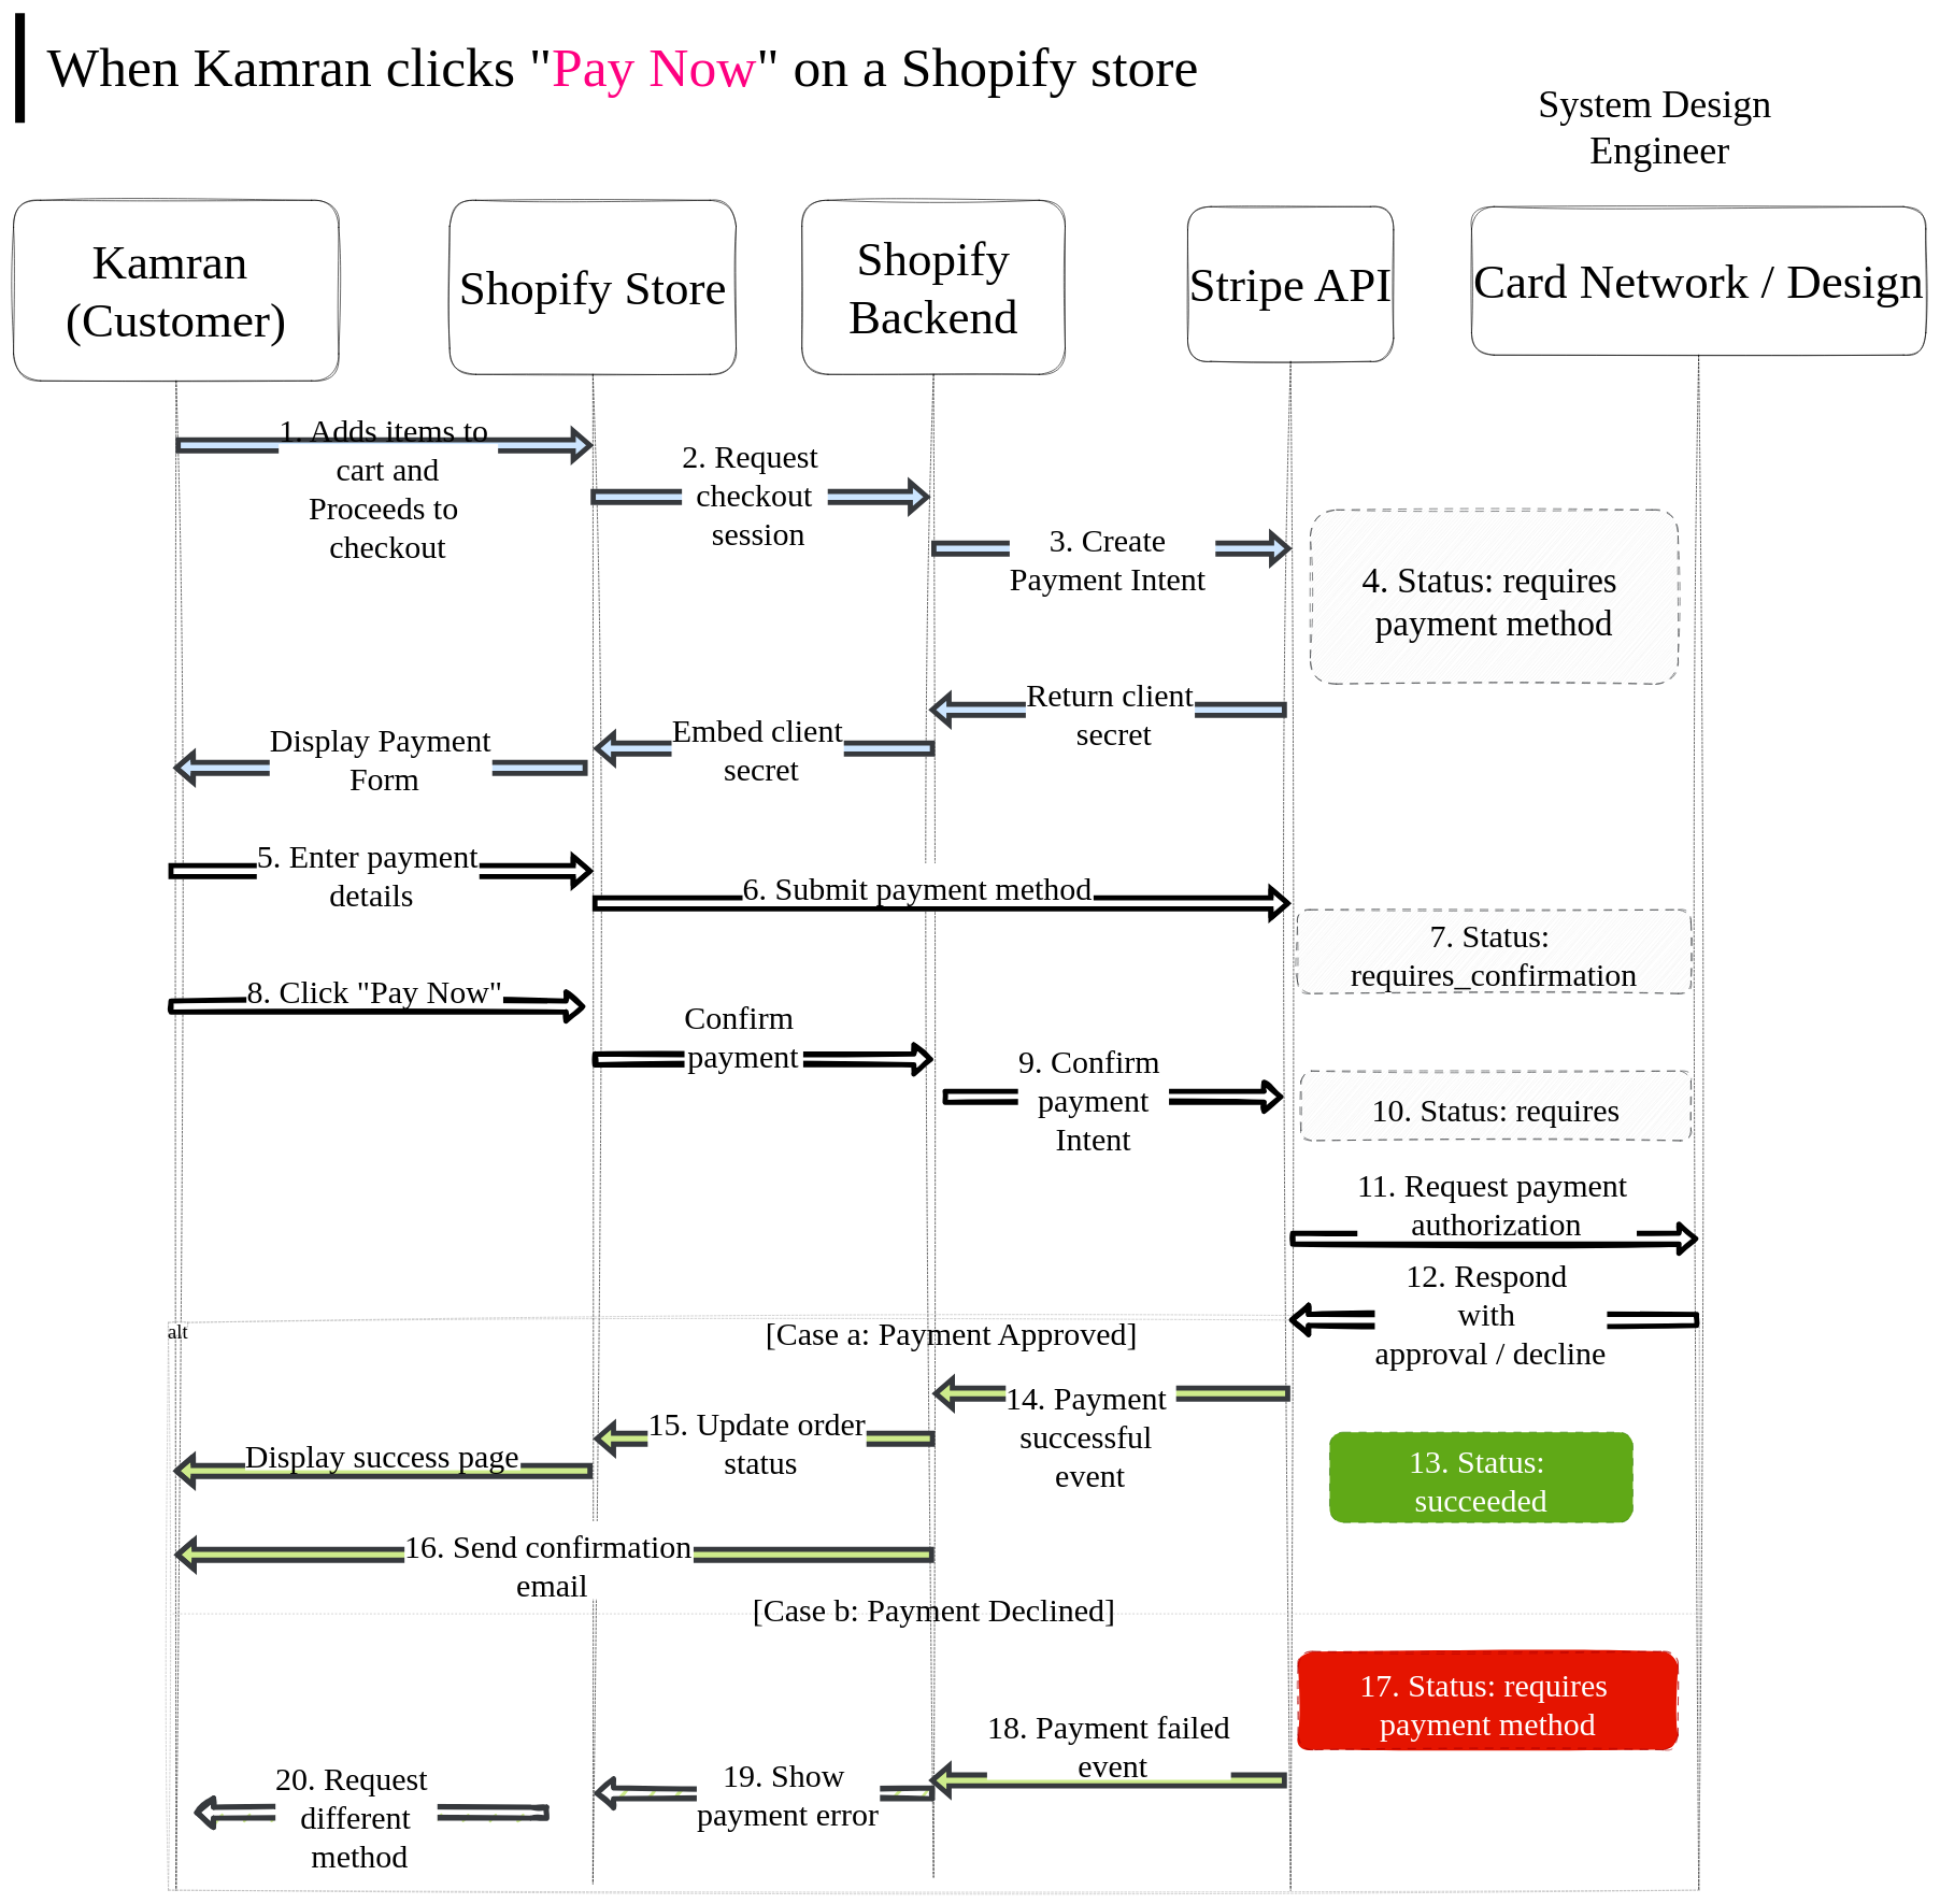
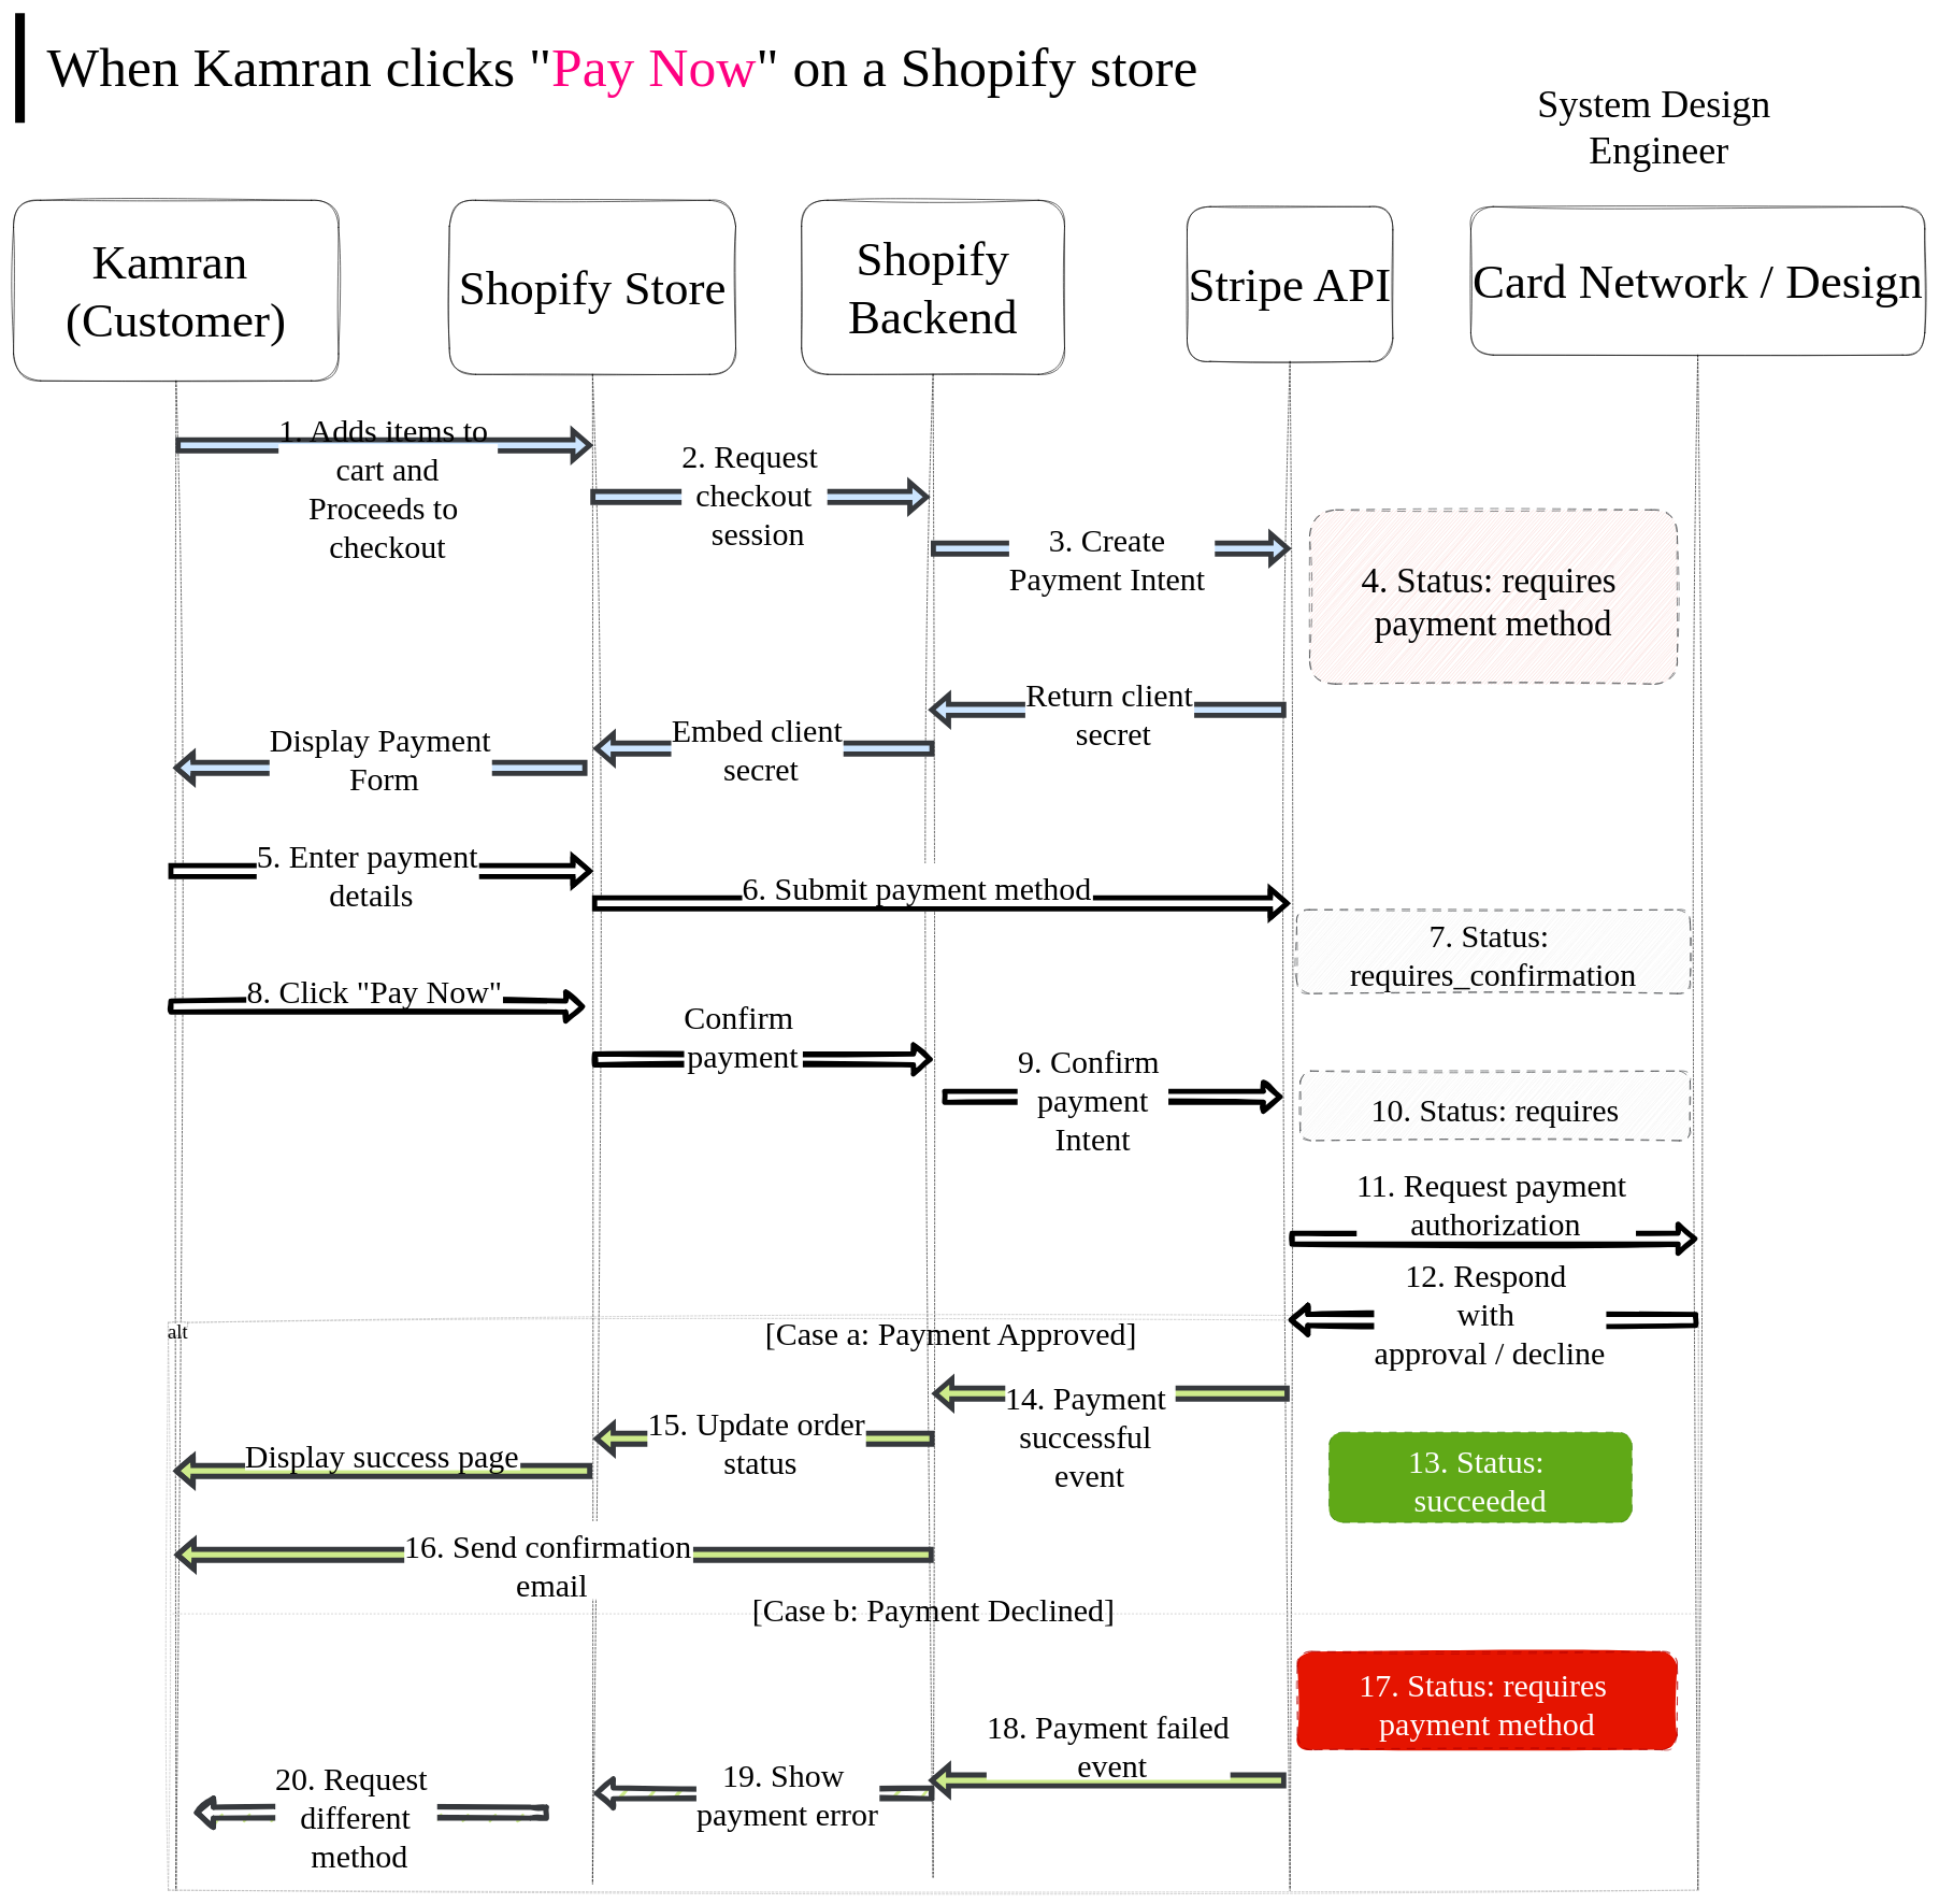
- <mxCell id="27" value="4. Status: requires &#10;payment method" style="fontFamily=Gloria Hallelujah;fontSource=https%3A%2F%2Ffonts.googleapis.com%2Fcss%3Ffamily%3DGloria%2BHallelujah;sketch=1;curveFitting=1;jiggle=2;fontSize=55;rounded=1;glass=0;dashed=1;dashPattern=12 12;fillColor=#eeeeee;strokeColor=#36393d;" parent="1" vertex="1"><mxGeometry x="2030" y="790" width="570" height="270" as="geometry" /></mxCell>
+ <mxCell id="27" value="4. Status: requires &#10;payment method" style="fontFamily=Gloria Hallelujah;fontSource=https%3A%2F%2Ffonts.googleapis.com%2Fcss%3Ffamily%3DGloria%2BHallelujah;sketch=1;curveFitting=1;jiggle=2;fontSize=55;rounded=1;glass=0;dashed=1;dashPattern=12 12;fillColor=#f8cecc;strokeColor=#36393d;" parent="1" vertex="1"><mxGeometry x="2030" y="790" width="570" height="270" as="geometry" /></mxCell>
